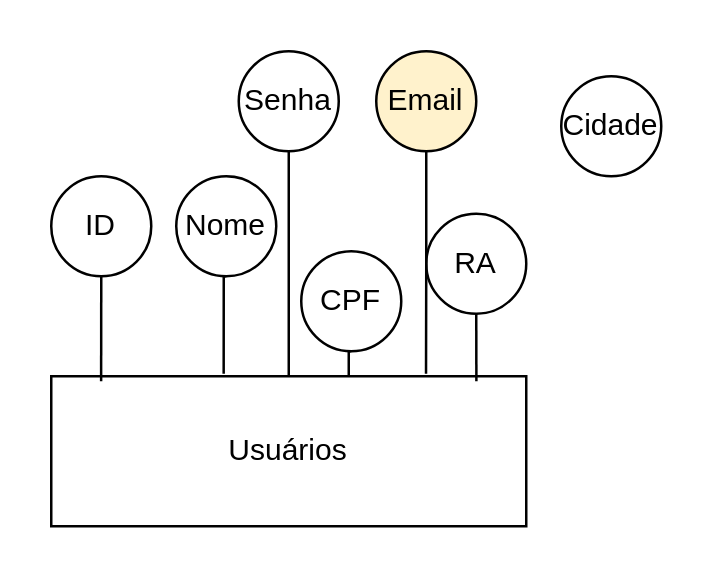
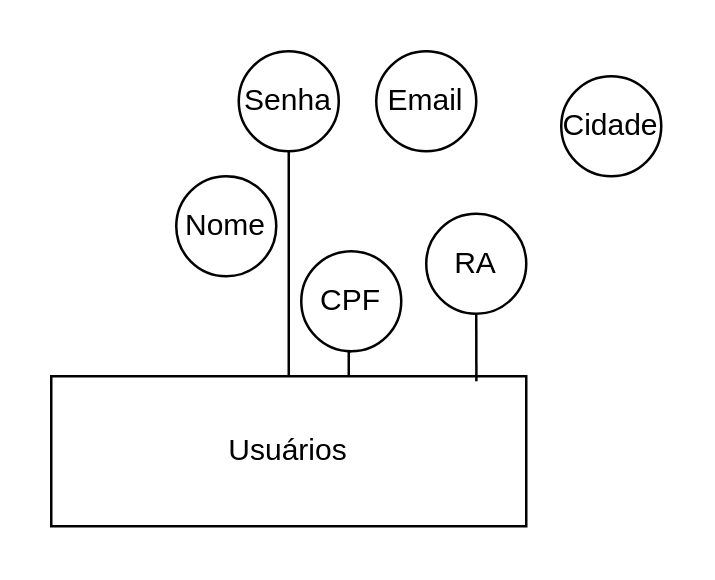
- <mxCell id="12" value="Email" style="ellipse;whiteSpace=wrap;html=1;aspect=fixed;fillColor=#fff2cc;" vertex="1" parent="1"><mxGeometry x="150" y="20" width="40" height="40" as="geometry" /></mxCell>
+ <mxCell id="12" value="Email" style="ellipse;whiteSpace=wrap;html=1;aspect=fixed;" vertex="1" parent="1"><mxGeometry x="150" y="20" width="40" height="40" as="geometry" /></mxCell>
- <mxCell id="11" style="edgeStyle=orthogonalEdgeStyle;rounded=0;orthogonalLoop=1;jettySize=auto;html=1;exitX=0.5;exitY=1;exitDx=0;exitDy=0;entryX=0.789;entryY=-0.017;entryDx=0;entryDy=0;entryPerimeter=0;endArrow=none;endFill=0;" edge="1" parent="1" source="12" target="2"><mxGeometry relative="1" as="geometry" /></mxCell>
- <mxCell id="4" value="ID" style="ellipse;whiteSpace=wrap;html=1;aspect=fixed;" vertex="1" parent="1"><mxGeometry x="20" y="70" width="40" height="40" as="geometry" /></mxCell>
- <mxCell id="5" style="edgeStyle=orthogonalEdgeStyle;rounded=0;orthogonalLoop=1;jettySize=auto;html=1;exitX=0.5;exitY=1;exitDx=0;exitDy=0;entryX=0.363;entryY=-0.017;entryDx=0;entryDy=0;entryPerimeter=0;endArrow=none;endFill=0;" edge="1" parent="1" source="6" target="2"><mxGeometry relative="1" as="geometry" /></mxCell>
- <mxCell id="3" style="edgeStyle=orthogonalEdgeStyle;rounded=0;orthogonalLoop=1;jettySize=auto;html=1;exitX=0.5;exitY=1;exitDx=0;exitDy=0;entryX=0.105;entryY=0.033;entryDx=0;entryDy=0;entryPerimeter=0;endArrow=none;endFill=0;" edge="1" parent="1" source="4" target="2"><mxGeometry relative="1" as="geometry" /></mxCell>
